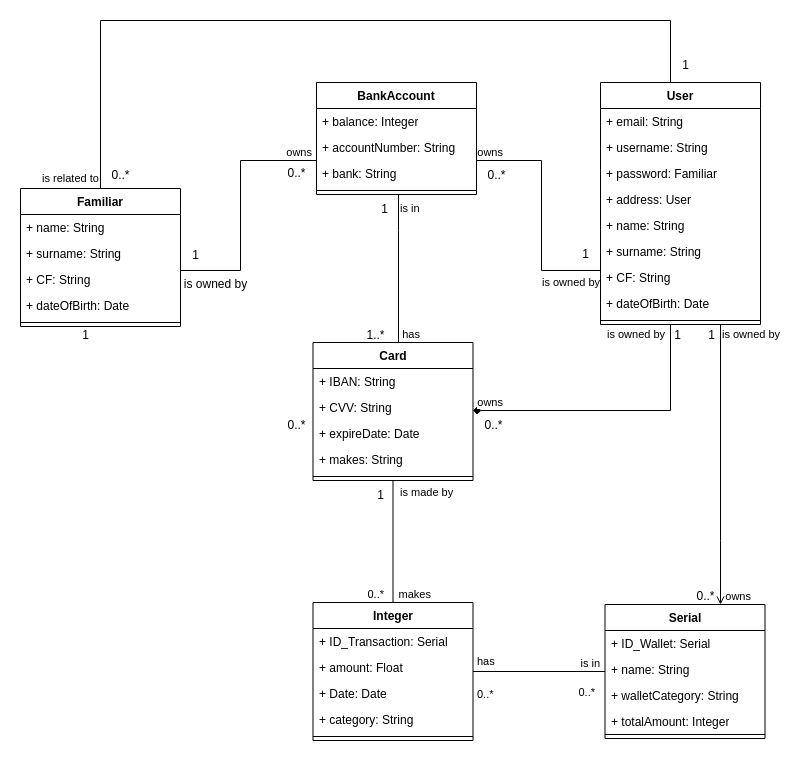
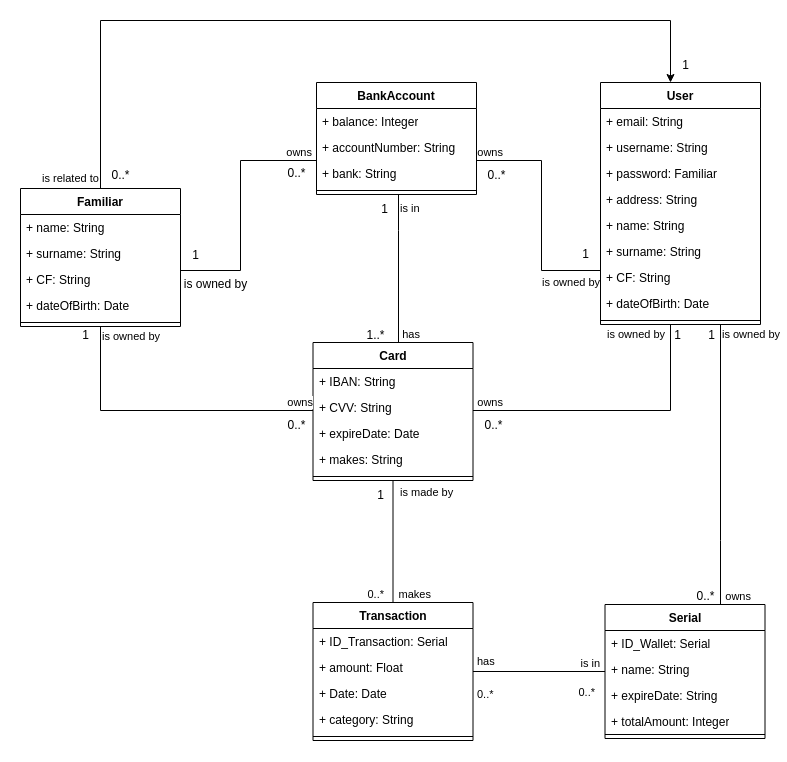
- <mxCell id="50" value="" style="endArrow=none;html=1;edgeStyle=orthogonalEdgeStyle;rounded=0;" parent="1" source="44" target="34" edge="1"><mxGeometry relative="1" as="geometry"><mxPoint x="320" y="320" as="sourcePoint" /><mxPoint x="670" y="-60" as="targetPoint" /><Array as="points"><mxPoint x="100" y="20" /><mxPoint x="670" y="20" /></Array></mxGeometry></mxCell>
+ <mxCell id="50" value="" style="endArrow=classic;html=1;edgeStyle=orthogonalEdgeStyle;rounded=0;" parent="1" source="44" target="34" edge="1"><mxGeometry relative="1" as="geometry"><mxPoint x="320" y="320" as="sourcePoint" /><mxPoint x="670" y="-60" as="targetPoint" /><Array as="points"><mxPoint x="100" y="20" /><mxPoint x="670" y="20" /></Array></mxGeometry></mxCell>
- <mxCell id="38" value="+ address: User" style="text;strokeColor=none;fillColor=none;align=left;verticalAlign=top;spacingLeft=4;spacingRight=4;overflow=hidden;rotatable=0;points=[[0,0.5],[1,0.5]];portConstraint=eastwest;whiteSpace=wrap;html=1;" parent="34" vertex="1"><mxGeometry y="104" width="160" height="26" as="geometry" /></mxCell>
+ <mxCell id="38" value="+ address: String" style="text;strokeColor=none;fillColor=none;align=left;verticalAlign=top;spacingLeft=4;spacingRight=4;overflow=hidden;rotatable=0;points=[[0,0.5],[1,0.5]];portConstraint=eastwest;whiteSpace=wrap;html=1;" parent="34" vertex="1"><mxGeometry y="104" width="160" height="26" as="geometry" /></mxCell>
+ <mxCell id="59" value="" style="endArrow=none;html=1;edgeStyle=orthogonalEdgeStyle;rounded=0;" parent="1" source="44" target="2" edge="1"><mxGeometry relative="1" as="geometry"><mxPoint x="320" y="440" as="sourcePoint" /><mxPoint x="480" y="440" as="targetPoint" /><Array as="points"><mxPoint x="100" y="410" /></Array></mxGeometry></mxCell>
+ <mxCell id="60" value="is owned by" style="edgeLabel;resizable=0;html=1;align=left;verticalAlign=bottom;" parent="59" connectable="0" vertex="1"><mxGeometry x="-1" relative="1" as="geometry"><mxPoint y="18" as="offset" /></mxGeometry></mxCell>
+ <mxCell id="61" value="owns" style="edgeLabel;resizable=0;html=1;align=right;verticalAlign=bottom;" parent="59" connectable="0" vertex="1"><mxGeometry x="1" relative="1" as="geometry" /></mxCell>
- <mxCell id="69" value="" style="endArrow=diamond;html=1;edgeStyle=orthogonalEdgeStyle;rounded=0;" parent="1" source="34" target="2" edge="1"><mxGeometry relative="1" as="geometry"><mxPoint x="740" y="430" as="sourcePoint" /><mxPoint x="480" y="470" as="targetPoint" /><Array as="points"><mxPoint x="670" y="410" /></Array></mxGeometry></mxCell>
+ <mxCell id="69" value="" style="endArrow=none;html=1;edgeStyle=orthogonalEdgeStyle;rounded=0;" parent="1" source="34" target="2" edge="1"><mxGeometry relative="1" as="geometry"><mxPoint x="740" y="430" as="sourcePoint" /><mxPoint x="480" y="470" as="targetPoint" /><Array as="points"><mxPoint x="670" y="410" /></Array></mxGeometry></mxCell>
- <mxCell id="80" value="" style="endArrow=open;html=1;edgeStyle=orthogonalEdgeStyle;rounded=0;" edge="1" parent="1" source="34" target="8"><mxGeometry relative="1" as="geometry"><mxPoint x="770" y="250" as="sourcePoint" /><mxPoint x="600" y="496" as="targetPoint" /><Array as="points"><mxPoint x="720" y="540" /><mxPoint x="720" y="540" /></Array></mxGeometry></mxCell>
+ <mxCell id="80" value="" style="endArrow=none;html=1;edgeStyle=orthogonalEdgeStyle;rounded=0;" edge="1" parent="1" source="34" target="8"><mxGeometry relative="1" as="geometry"><mxPoint x="770" y="250" as="sourcePoint" /><mxPoint x="600" y="496" as="targetPoint" /><Array as="points"><mxPoint x="720" y="540" /><mxPoint x="720" y="540" /></Array></mxGeometry></mxCell>
- <mxCell id="14" value="Integer" style="swimlane;fontStyle=1;align=center;verticalAlign=top;childLayout=stackLayout;horizontal=1;startSize=26;horizontalStack=0;resizeParent=1;resizeParentMax=0;resizeLast=0;collapsible=1;marginBottom=0;whiteSpace=wrap;html=1;" parent="1" vertex="1"><mxGeometry x="312.5" y="602" width="160" height="138" as="geometry"><mxRectangle x="334" y="480" width="70" height="30" as="alternateBounds" /></mxGeometry></mxCell>
+ <mxCell id="14" value="Transaction" style="swimlane;fontStyle=1;align=center;verticalAlign=top;childLayout=stackLayout;horizontal=1;startSize=26;horizontalStack=0;resizeParent=1;resizeParentMax=0;resizeLast=0;collapsible=1;marginBottom=0;whiteSpace=wrap;html=1;" parent="1" vertex="1"><mxGeometry x="312.5" y="602" width="160" height="138" as="geometry"><mxRectangle x="334" y="480" width="70" height="30" as="alternateBounds" /></mxGeometry></mxCell>
- <mxCell id="11" value="+ walletCategory: String" style="text;strokeColor=none;fillColor=none;align=left;verticalAlign=top;spacingLeft=4;spacingRight=4;overflow=hidden;rotatable=0;points=[[0,0.5],[1,0.5]];portConstraint=eastwest;whiteSpace=wrap;html=1;" parent="8" vertex="1"><mxGeometry y="78" width="160" height="26" as="geometry" /></mxCell>
+ <mxCell id="11" value="+ expireDate: String" style="text;strokeColor=none;fillColor=none;align=left;verticalAlign=top;spacingLeft=4;spacingRight=4;overflow=hidden;rotatable=0;points=[[0,0.5],[1,0.5]];portConstraint=eastwest;whiteSpace=wrap;html=1;" parent="8" vertex="1"><mxGeometry y="78" width="160" height="26" as="geometry" /></mxCell>
